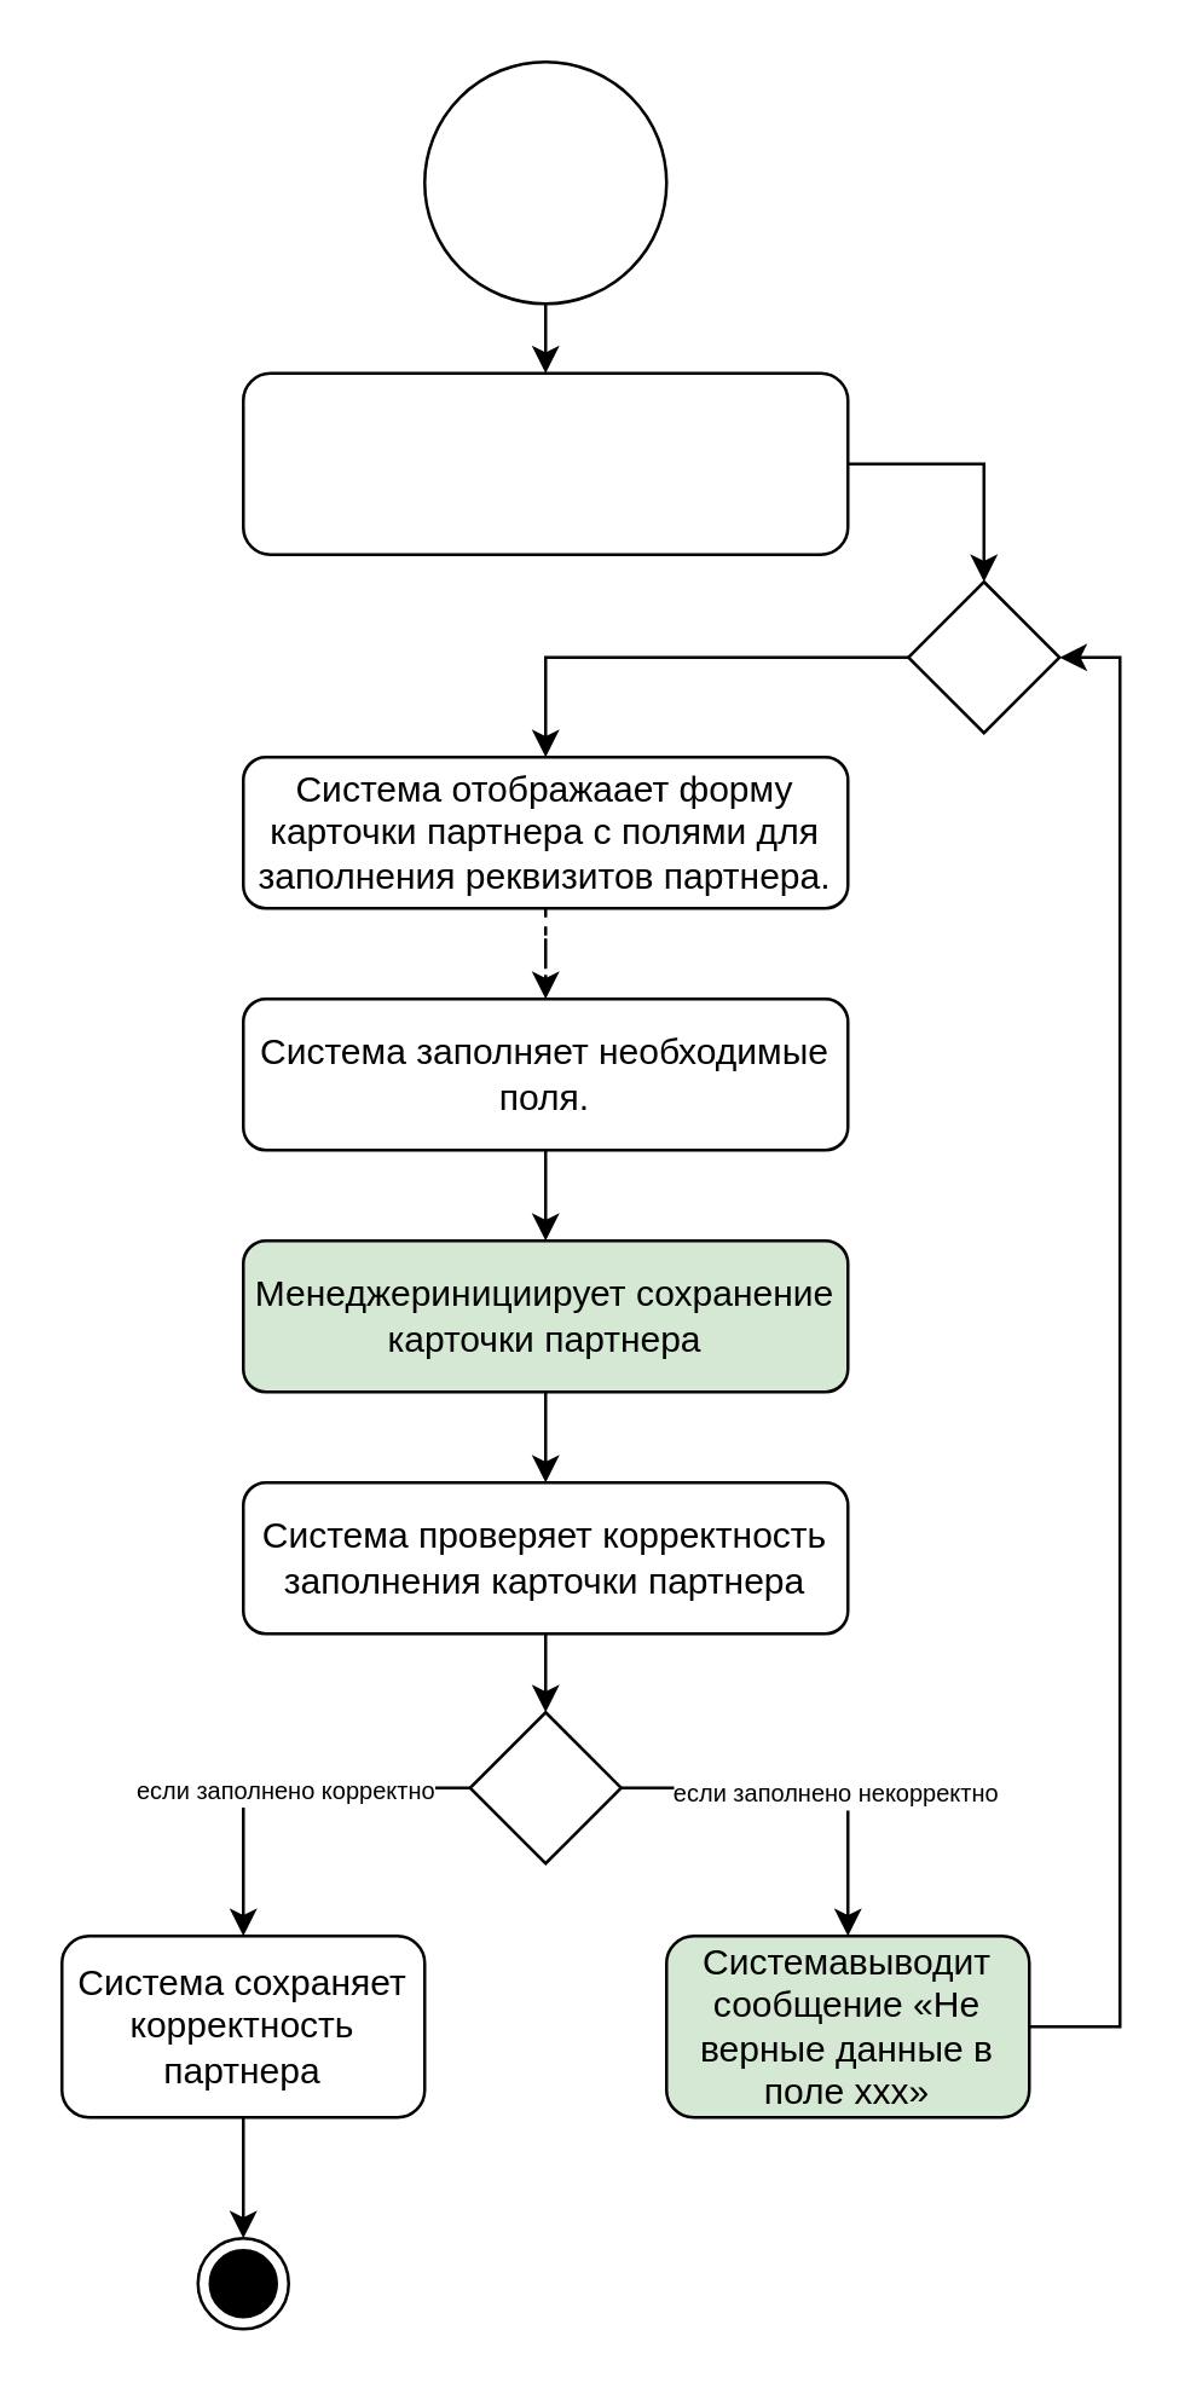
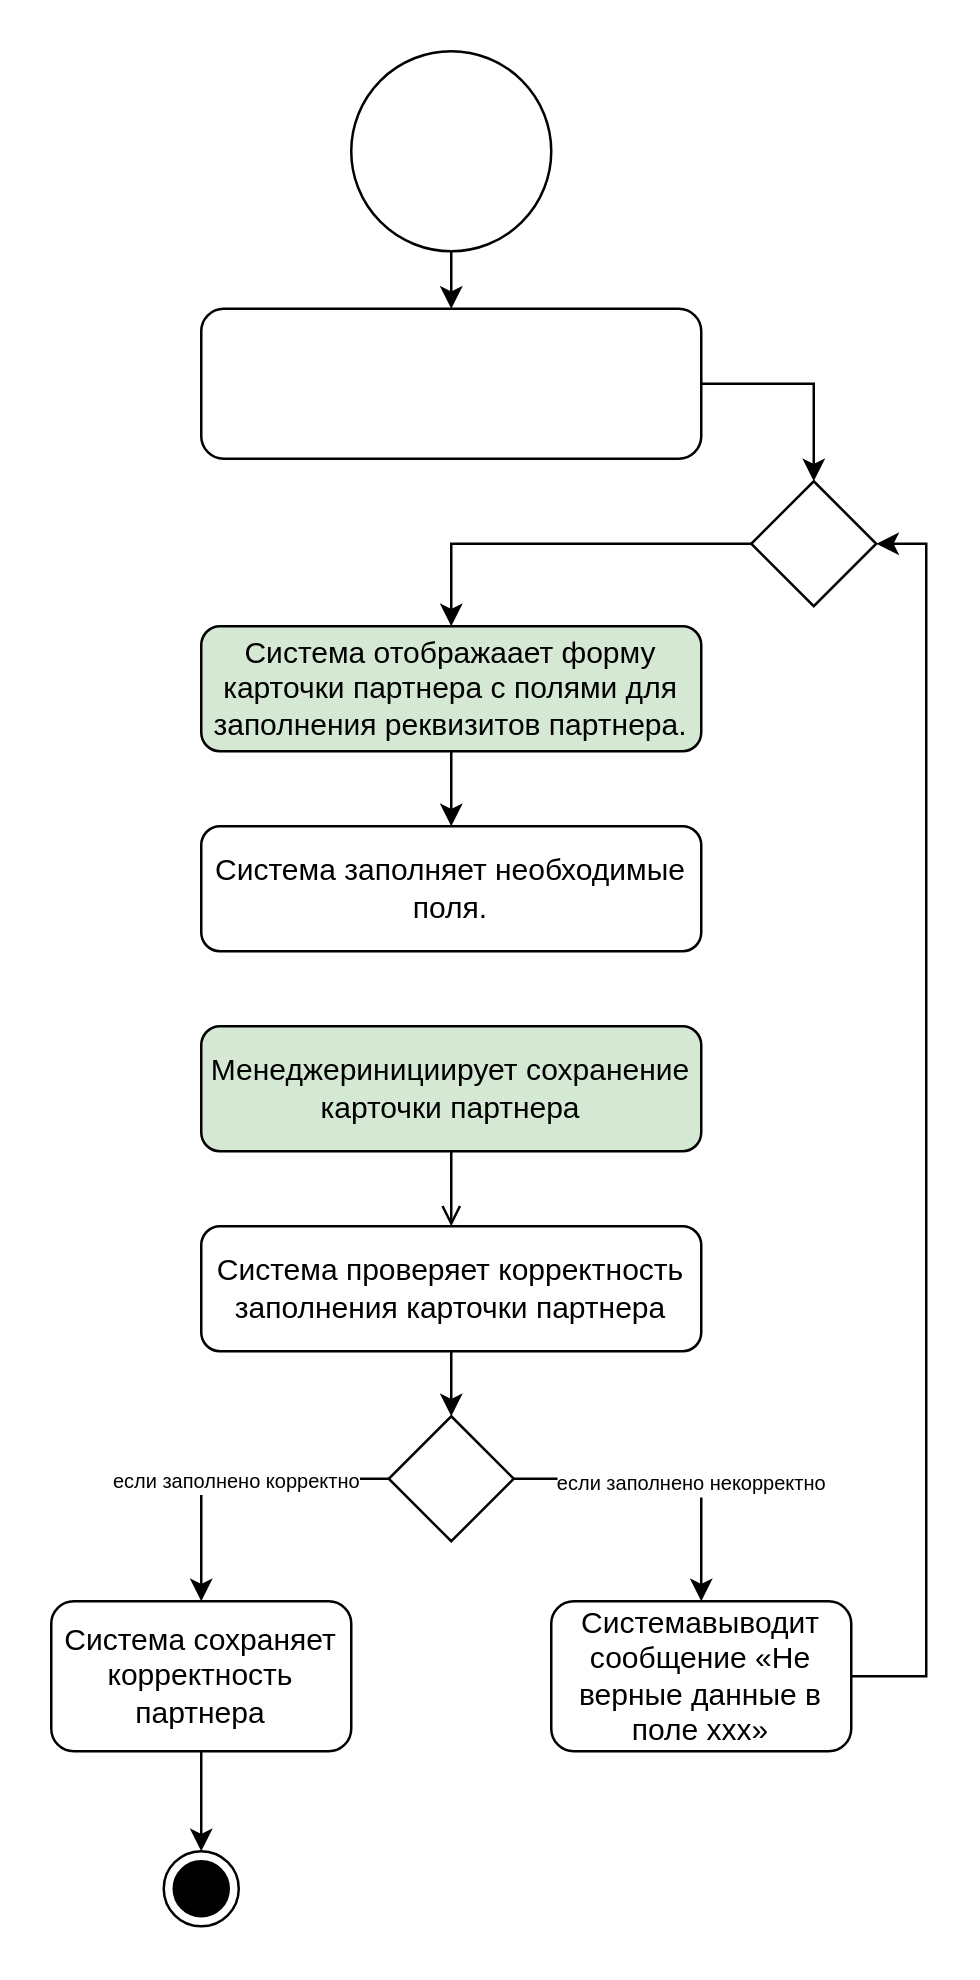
- <mxCell id="7" value="&lt;p&gt;&lt;span&gt;&lt;span&gt;&lt;/span&gt;&lt;/span&gt;&lt;span&gt;Система отображаает форму карточки партнера с полями для заполнения реквизитов партнера.&lt;/span&gt;&lt;/p&gt;" style="rounded=1;whiteSpace=wrap;html=1;" parent="1" vertex="1"><mxGeometry x="80" y="250" width="200" height="50" as="geometry" /></mxCell>
+ <mxCell id="7" value="&lt;p&gt;&lt;span&gt;&lt;span&gt;&lt;/span&gt;&lt;/span&gt;&lt;span&gt;Система отображаает форму карточки партнера с полями для заполнения реквизитов партнера.&lt;/span&gt;&lt;/p&gt;" style="rounded=1;whiteSpace=wrap;html=1;fillColor=#d5e8d4;" parent="1" vertex="1"><mxGeometry x="80" y="250" width="200" height="50" as="geometry" /></mxCell>
- <mxCell id="6" value="" style="edgeStyle=orthogonalEdgeStyle;rounded=0;orthogonalLoop=1;jettySize=auto;html=1;dashed=1;" parent="1" source="7" target="9" edge="1"><mxGeometry relative="1" as="geometry" /></mxCell>
+ <mxCell id="6" value="" style="edgeStyle=orthogonalEdgeStyle;rounded=0;orthogonalLoop=1;jettySize=auto;html=1;" parent="1" source="7" target="9" edge="1"><mxGeometry relative="1" as="geometry" /></mxCell>
- <mxCell id="8" value="" style="edgeStyle=orthogonalEdgeStyle;rounded=0;orthogonalLoop=1;jettySize=auto;html=1;" parent="1" source="9" target="11" edge="1"><mxGeometry relative="1" as="geometry" /></mxCell>
- <mxCell id="10" value="" style="edgeStyle=orthogonalEdgeStyle;rounded=0;orthogonalLoop=1;jettySize=auto;html=1;" parent="1" source="11" target="13" edge="1"><mxGeometry relative="1" as="geometry" /></mxCell>
+ <mxCell id="10" value="" style="edgeStyle=orthogonalEdgeStyle;rounded=0;orthogonalLoop=1;jettySize=auto;html=1;endArrow=open;" parent="1" source="11" target="13" edge="1"><mxGeometry relative="1" as="geometry" /></mxCell>
- <mxCell id="20" value="&lt;span&gt;Системавыводит сообщение «Не верные данные в поле ххх»&lt;/span&gt;" style="rounded=1;whiteSpace=wrap;html=1;fillColor=#d5e8d4;" parent="1" vertex="1"><mxGeometry x="220" y="640" width="120" height="60" as="geometry" /></mxCell>
+ <mxCell id="20" value="&lt;span&gt;Системавыводит сообщение «Не верные данные в поле ххх»&lt;/span&gt;" style="rounded=1;whiteSpace=wrap;html=1;" parent="1" vertex="1"><mxGeometry x="220" y="640" width="120" height="60" as="geometry" /></mxCell>
